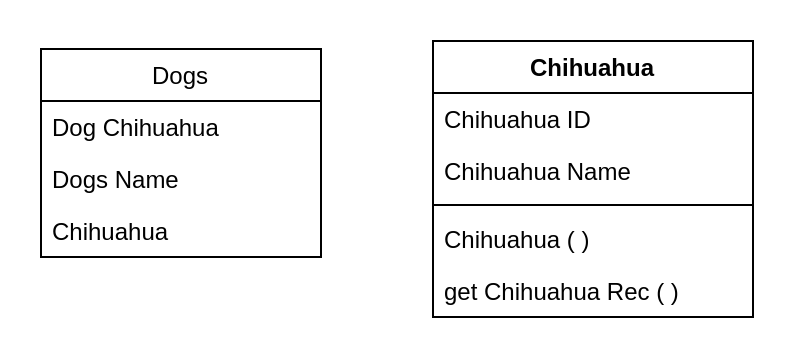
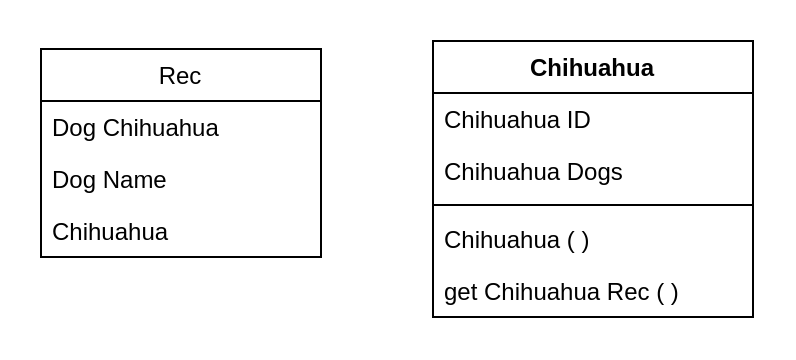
- <mxCell id="8" value="Dogs" style="swimlane;fontStyle=0;childLayout=stackLayout;horizontal=1;startSize=26;fillColor=none;horizontalStack=0;resizeParent=1;resizeParentMax=0;resizeLast=0;collapsible=1;marginBottom=0;" parent="1" vertex="1"><mxGeometry x="20" y="24" width="140" height="104" as="geometry" /></mxCell>
+ <mxCell id="8" value="Rec" style="swimlane;fontStyle=0;childLayout=stackLayout;horizontal=1;startSize=26;fillColor=none;horizontalStack=0;resizeParent=1;resizeParentMax=0;resizeLast=0;collapsible=1;marginBottom=0;" parent="1" vertex="1"><mxGeometry x="20" y="24" width="140" height="104" as="geometry" /></mxCell>
- <mxCell id="4" value="Chihuahua Name" style="text;strokeColor=none;fillColor=none;align=left;verticalAlign=top;spacingLeft=4;spacingRight=4;overflow=hidden;rotatable=0;points=[[0,0.5],[1,0.5]];portConstraint=eastwest;" parent="2" vertex="1"><mxGeometry y="52" width="160" height="26" as="geometry" /></mxCell>
+ <mxCell id="4" value="Chihuahua Dogs" style="text;strokeColor=none;fillColor=none;align=left;verticalAlign=top;spacingLeft=4;spacingRight=4;overflow=hidden;rotatable=0;points=[[0,0.5],[1,0.5]];portConstraint=eastwest;" parent="2" vertex="1"><mxGeometry y="52" width="160" height="26" as="geometry" /></mxCell>
- <mxCell id="10" value="Dogs Name" style="text;strokeColor=none;fillColor=none;align=left;verticalAlign=top;spacingLeft=4;spacingRight=4;overflow=hidden;rotatable=0;points=[[0,0.5],[1,0.5]];portConstraint=eastwest;" parent="8" vertex="1"><mxGeometry y="52" width="140" height="26" as="geometry" /></mxCell>
+ <mxCell id="10" value="Dog Name" style="text;strokeColor=none;fillColor=none;align=left;verticalAlign=top;spacingLeft=4;spacingRight=4;overflow=hidden;rotatable=0;points=[[0,0.5],[1,0.5]];portConstraint=eastwest;" parent="8" vertex="1"><mxGeometry y="52" width="140" height="26" as="geometry" /></mxCell>
